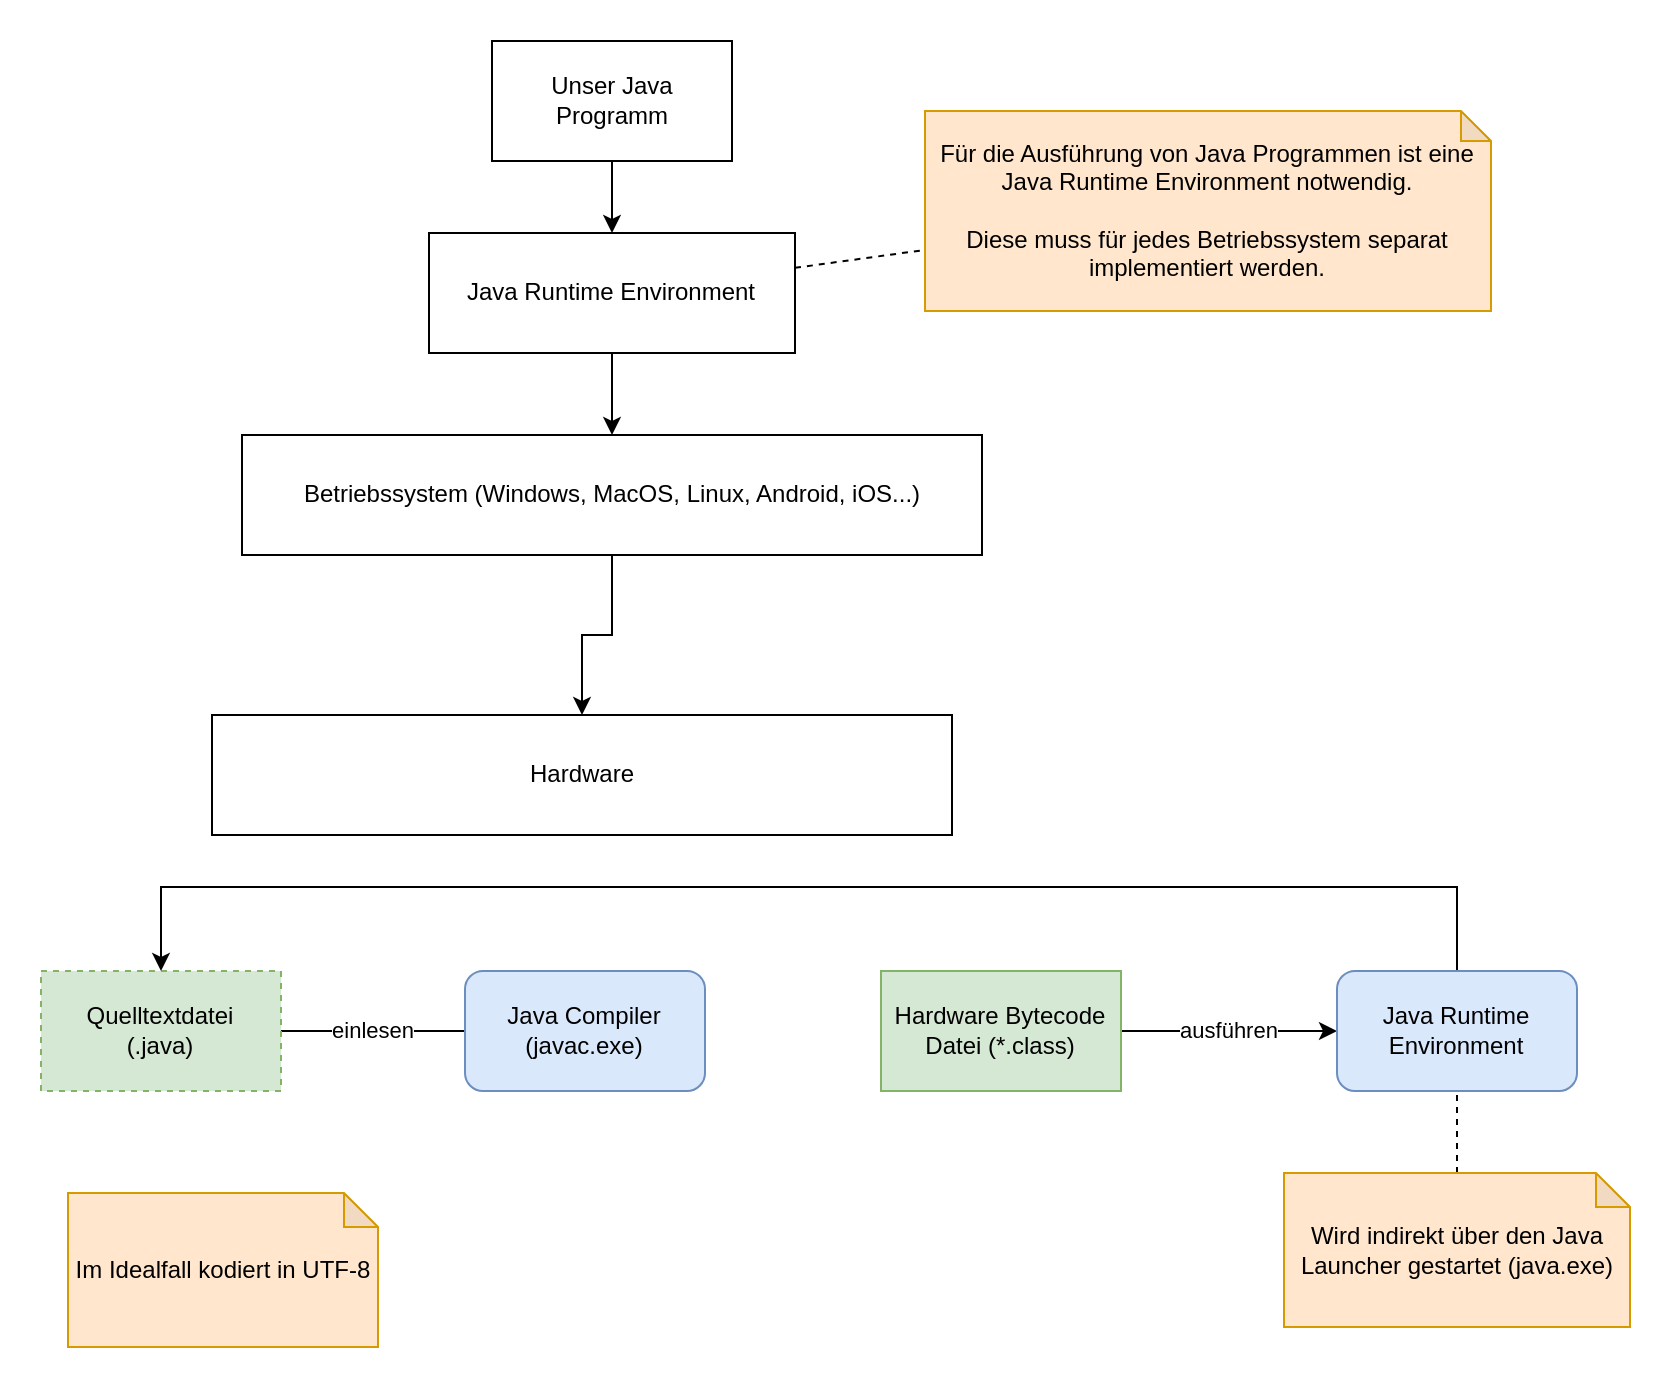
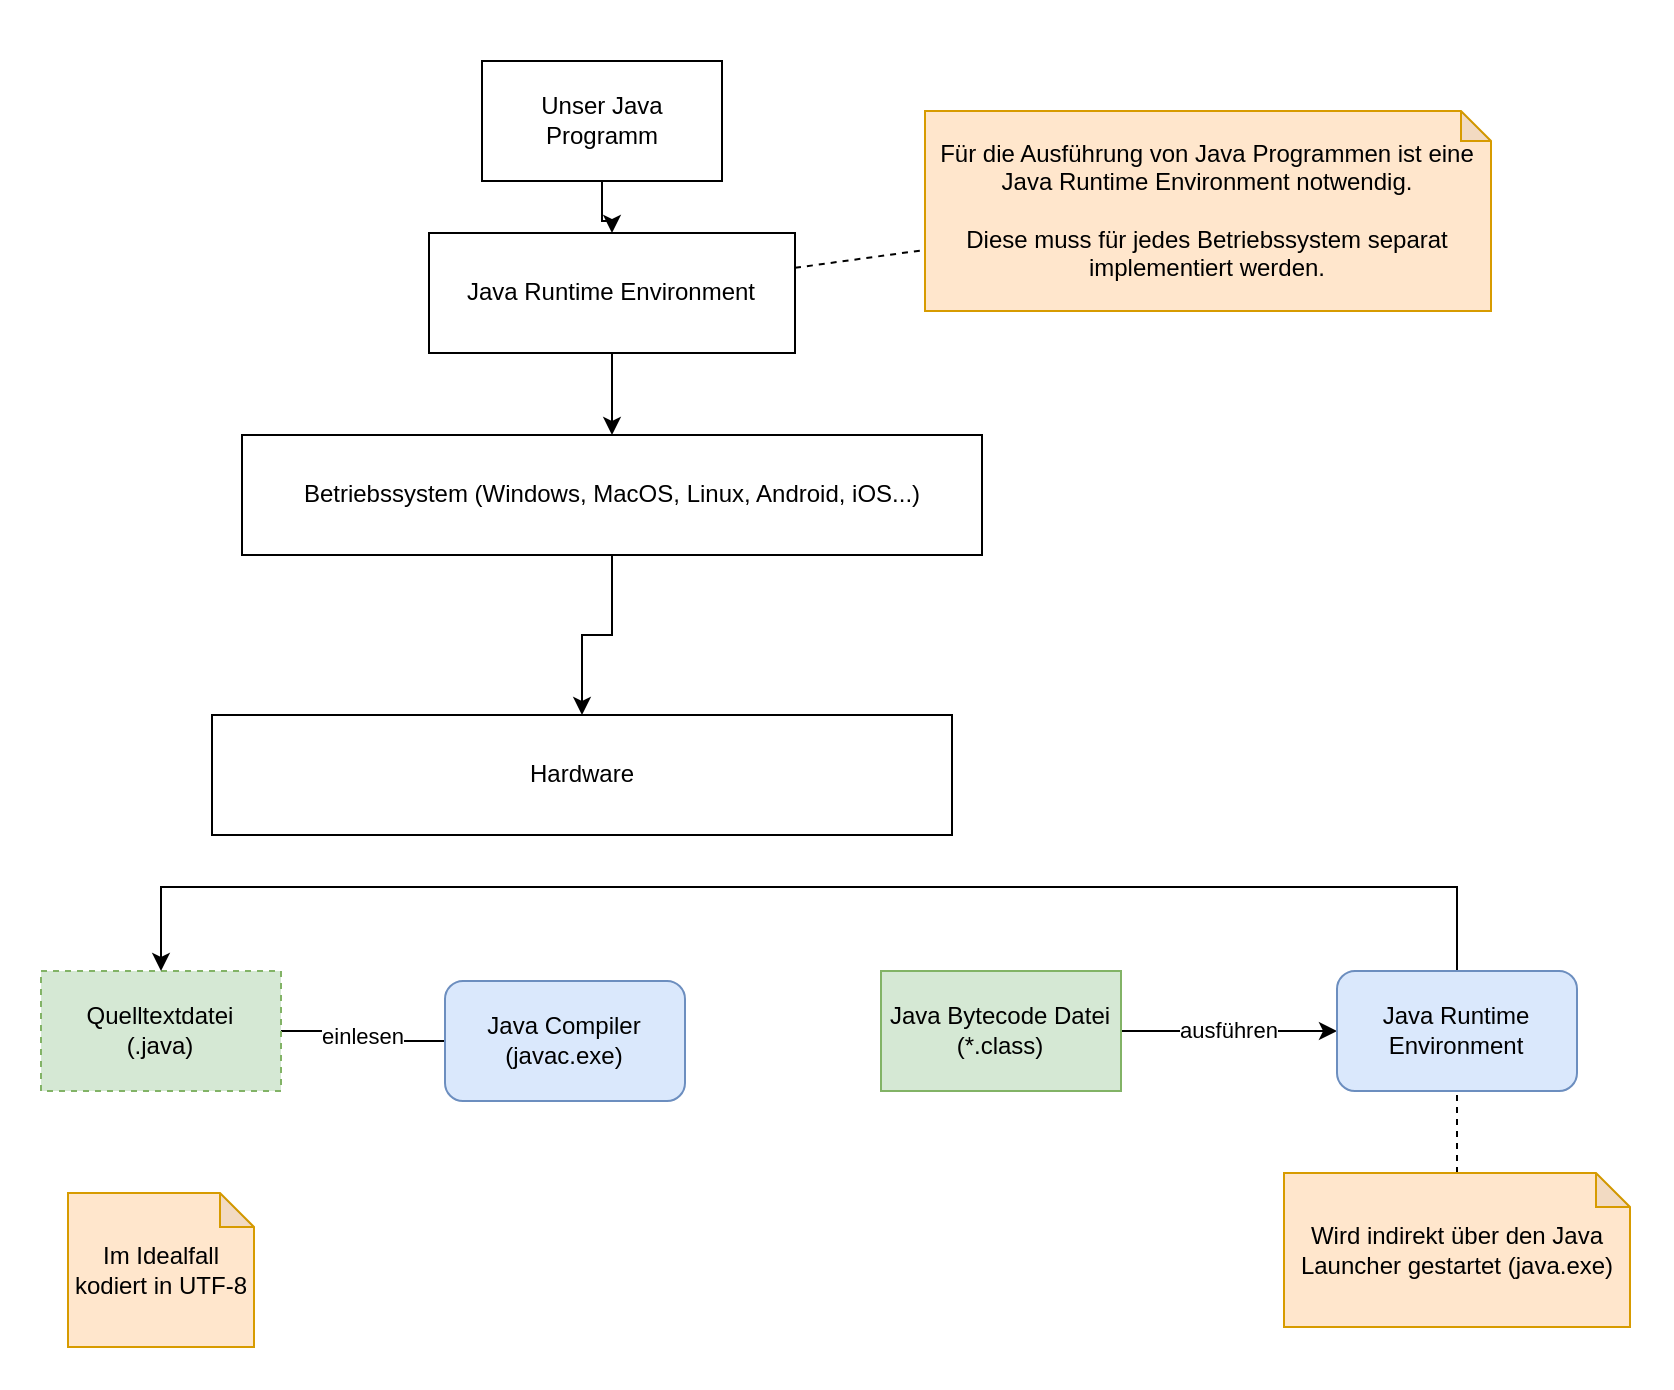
- <mxCell id="9" value="Unser Java Programm" style="rounded=0;whiteSpace=wrap;html=1;" vertex="1" parent="1"><mxGeometry x="245.5" y="20" width="120" height="60" as="geometry" /></mxCell>
+ <mxCell id="9" value="Unser Java Programm" style="rounded=0;whiteSpace=wrap;html=1;" vertex="1" parent="1"><mxGeometry x="240.5" y="30" width="120" height="60" as="geometry" /></mxCell>
- <mxCell id="13" value="Java Compiler&lt;br&gt;(javac.exe)" style="rounded=1;whiteSpace=wrap;html=1;fillColor=#dae8fc;strokeColor=#6c8ebf;" vertex="1" parent="1"><mxGeometry x="232" y="485" width="120" height="60" as="geometry" /></mxCell>
+ <mxCell id="13" value="Java Compiler&lt;br&gt;(javac.exe)" style="rounded=1;whiteSpace=wrap;html=1;fillColor=#dae8fc;strokeColor=#6c8ebf;" vertex="1" parent="1"><mxGeometry x="222" y="490" width="120" height="60" as="geometry" /></mxCell>
- <mxCell id="15" value="Hardware Bytecode Datei (*.class)" style="rounded=0;whiteSpace=wrap;html=1;fillColor=#d5e8d4;strokeColor=#82b366;" vertex="1" parent="1"><mxGeometry x="440" y="485" width="120" height="60" as="geometry" /></mxCell>
+ <mxCell id="15" value="Java Bytecode Datei (*.class)" style="rounded=0;whiteSpace=wrap;html=1;fillColor=#d5e8d4;strokeColor=#82b366;" vertex="1" parent="1"><mxGeometry x="440" y="485" width="120" height="60" as="geometry" /></mxCell>
- <mxCell id="18" value="Im Idealfall kodiert in UTF-8" style="shape=note;whiteSpace=wrap;html=1;backgroundOutline=1;darkOpacity=0.05;size=17;fillColor=#ffe6cc;strokeColor=#d79b00;" vertex="1" parent="1"><mxGeometry x="33.5" y="596" width="155" height="77" as="geometry" /></mxCell>
+ <mxCell id="18" value="Im Idealfall kodiert in UTF-8" style="shape=note;whiteSpace=wrap;html=1;backgroundOutline=1;darkOpacity=0.05;size=17;fillColor=#ffe6cc;strokeColor=#d79b00;" vertex="1" parent="1"><mxGeometry x="33.5" y="596" width="93" height="77" as="geometry" /></mxCell>
